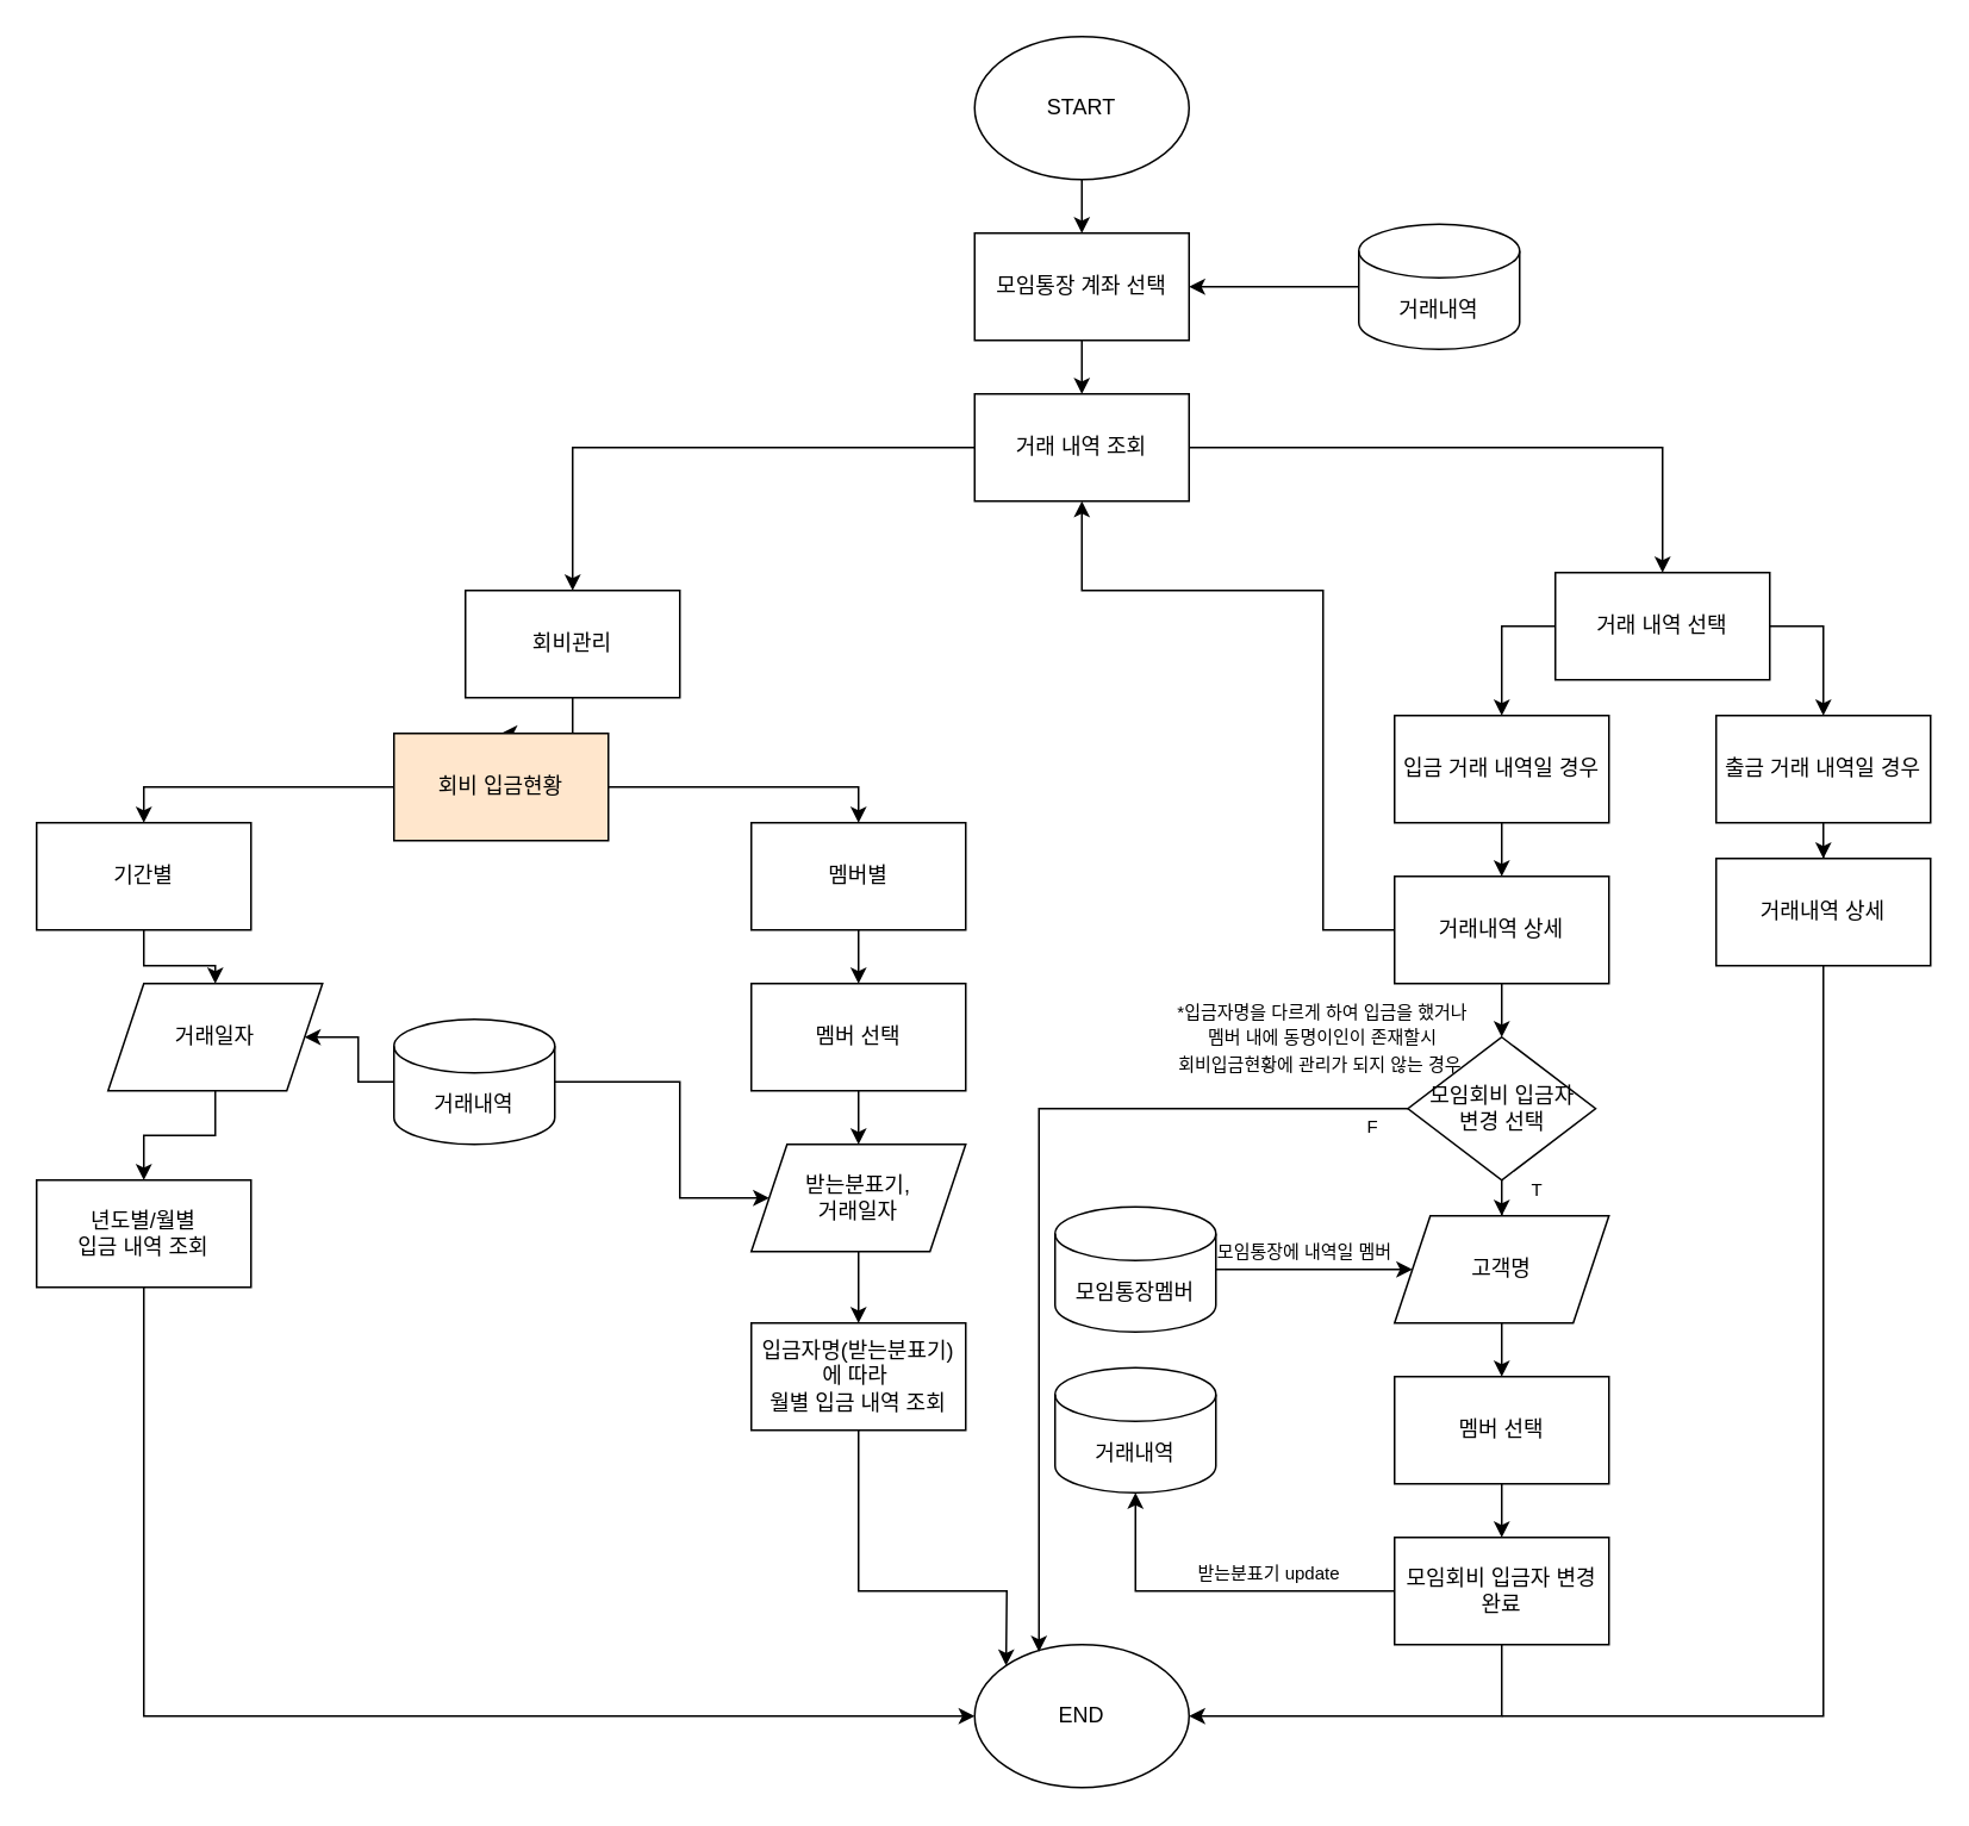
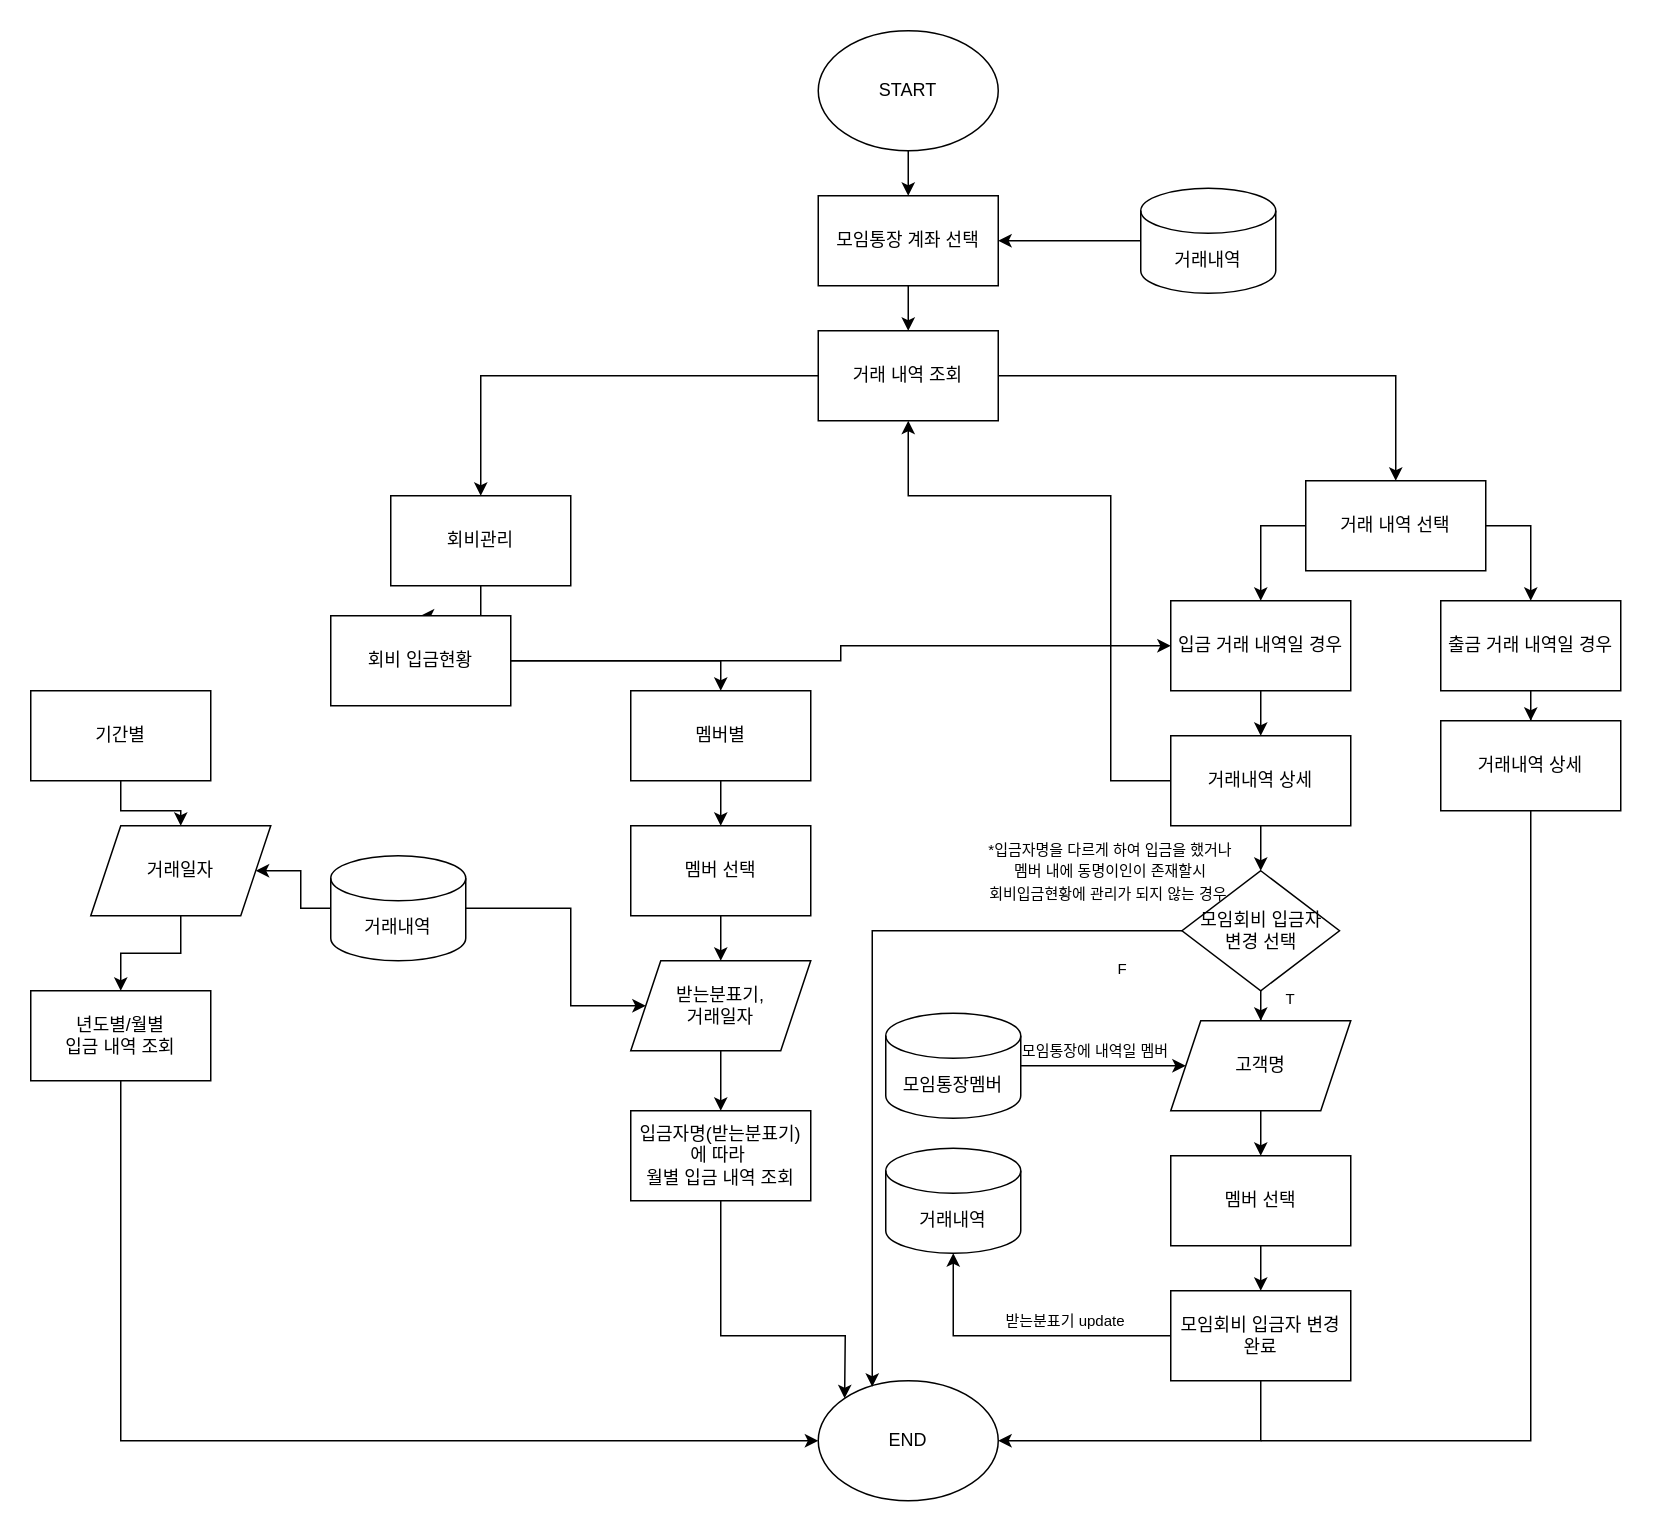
- <mxCell id="10" value="" style="edgeStyle=orthogonalEdgeStyle;rounded=0;orthogonalLoop=1;jettySize=auto;html=1;entryX=0.5;entryY=0;entryDx=0;entryDy=0;" edge="1" parent="1" source="12" target="14"><mxGeometry relative="1" as="geometry" /></mxCell>
+ <mxCell id="10" value="" style="edgeStyle=orthogonalEdgeStyle;rounded=0;orthogonalLoop=1;jettySize=auto;html=1;" edge="1" parent="1" source="12" target="26"><mxGeometry relative="1" as="geometry" /></mxCell>
- <mxCell id="12" value="회비 입금현황" style="whiteSpace=wrap;html=1;fillColor=#ffe6cc;" vertex="1" parent="1"><mxGeometry x="220" y="410" width="120" height="60" as="geometry" /></mxCell>
+ <mxCell id="12" value="회비 입금현황" style="whiteSpace=wrap;html=1;" vertex="1" parent="1"><mxGeometry x="220" y="410" width="120" height="60" as="geometry" /></mxCell>
- <mxCell id="61" value="F" style="text;html=1;strokeColor=none;fillColor=none;align=center;verticalAlign=middle;whiteSpace=wrap;rounded=0;fontSize=10;" vertex="1" parent="1"><mxGeometry x="747.5" y="620" width="40" height="20" as="geometry" /></mxCell>
+ <mxCell id="61" value="F" style="text;html=1;strokeColor=none;fillColor=none;align=center;verticalAlign=middle;whiteSpace=wrap;rounded=0;fontSize=10;" vertex="1" parent="1"><mxGeometry x="727.5" y="635" width="40" height="20" as="geometry" /></mxCell>
